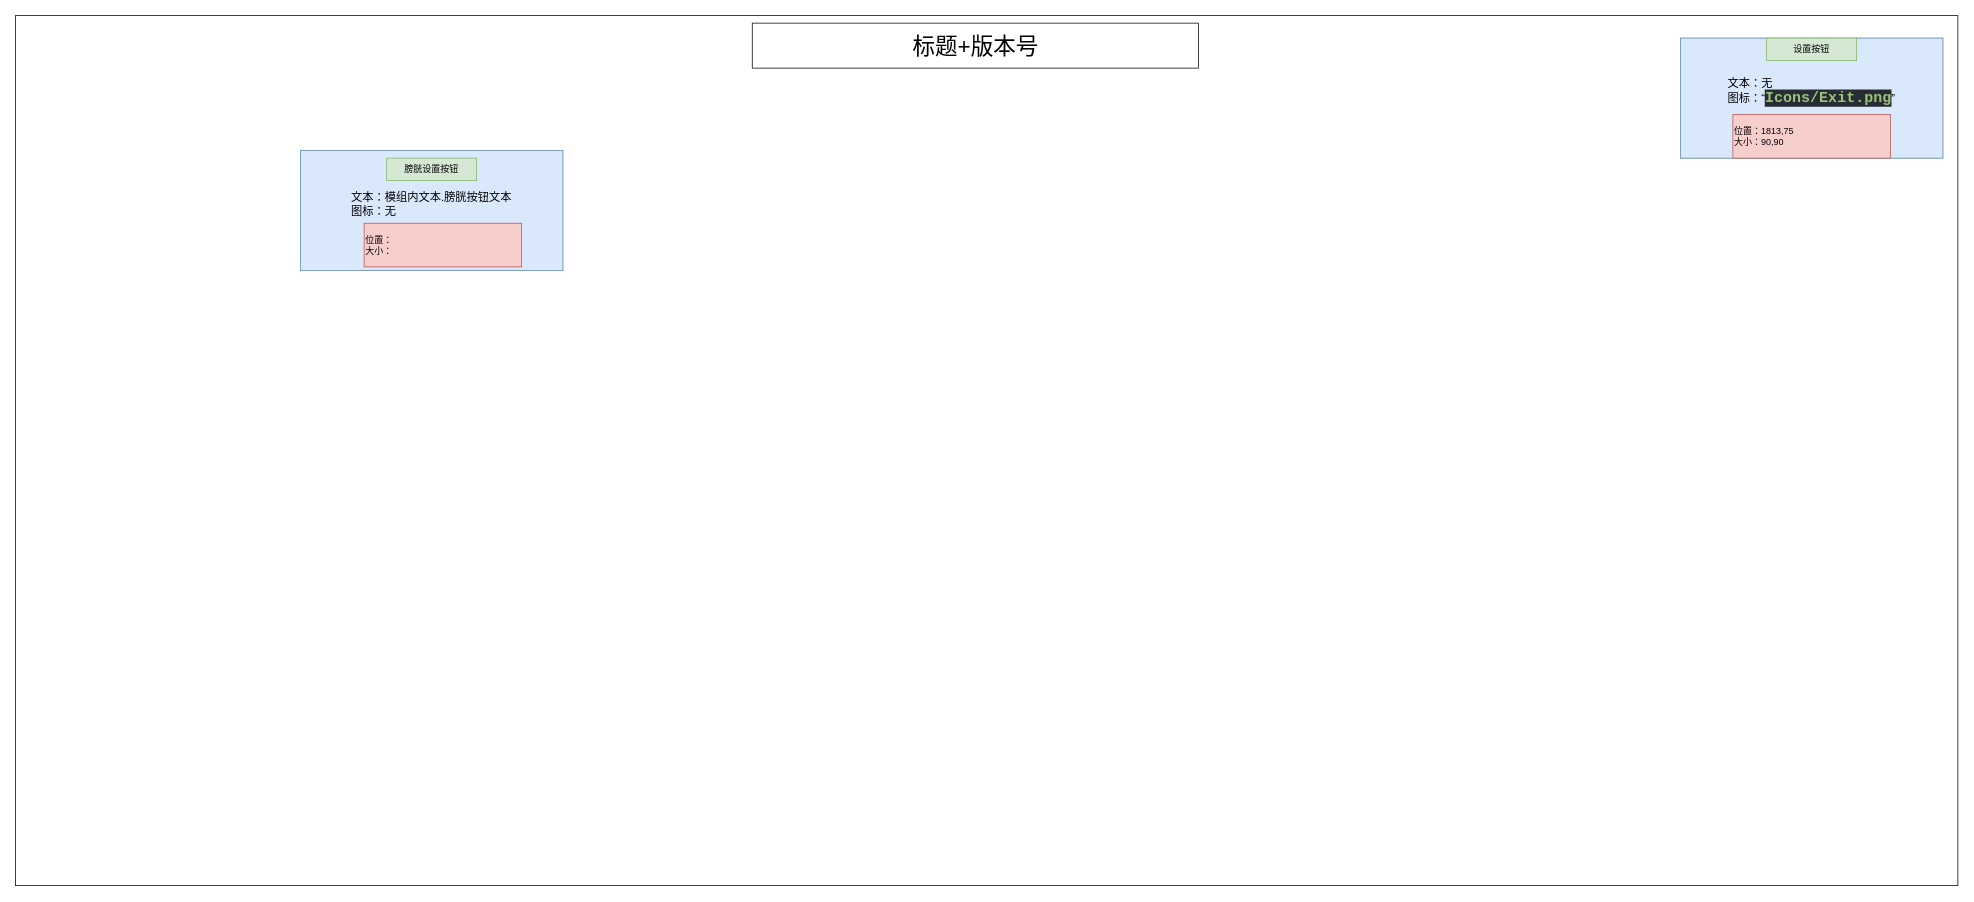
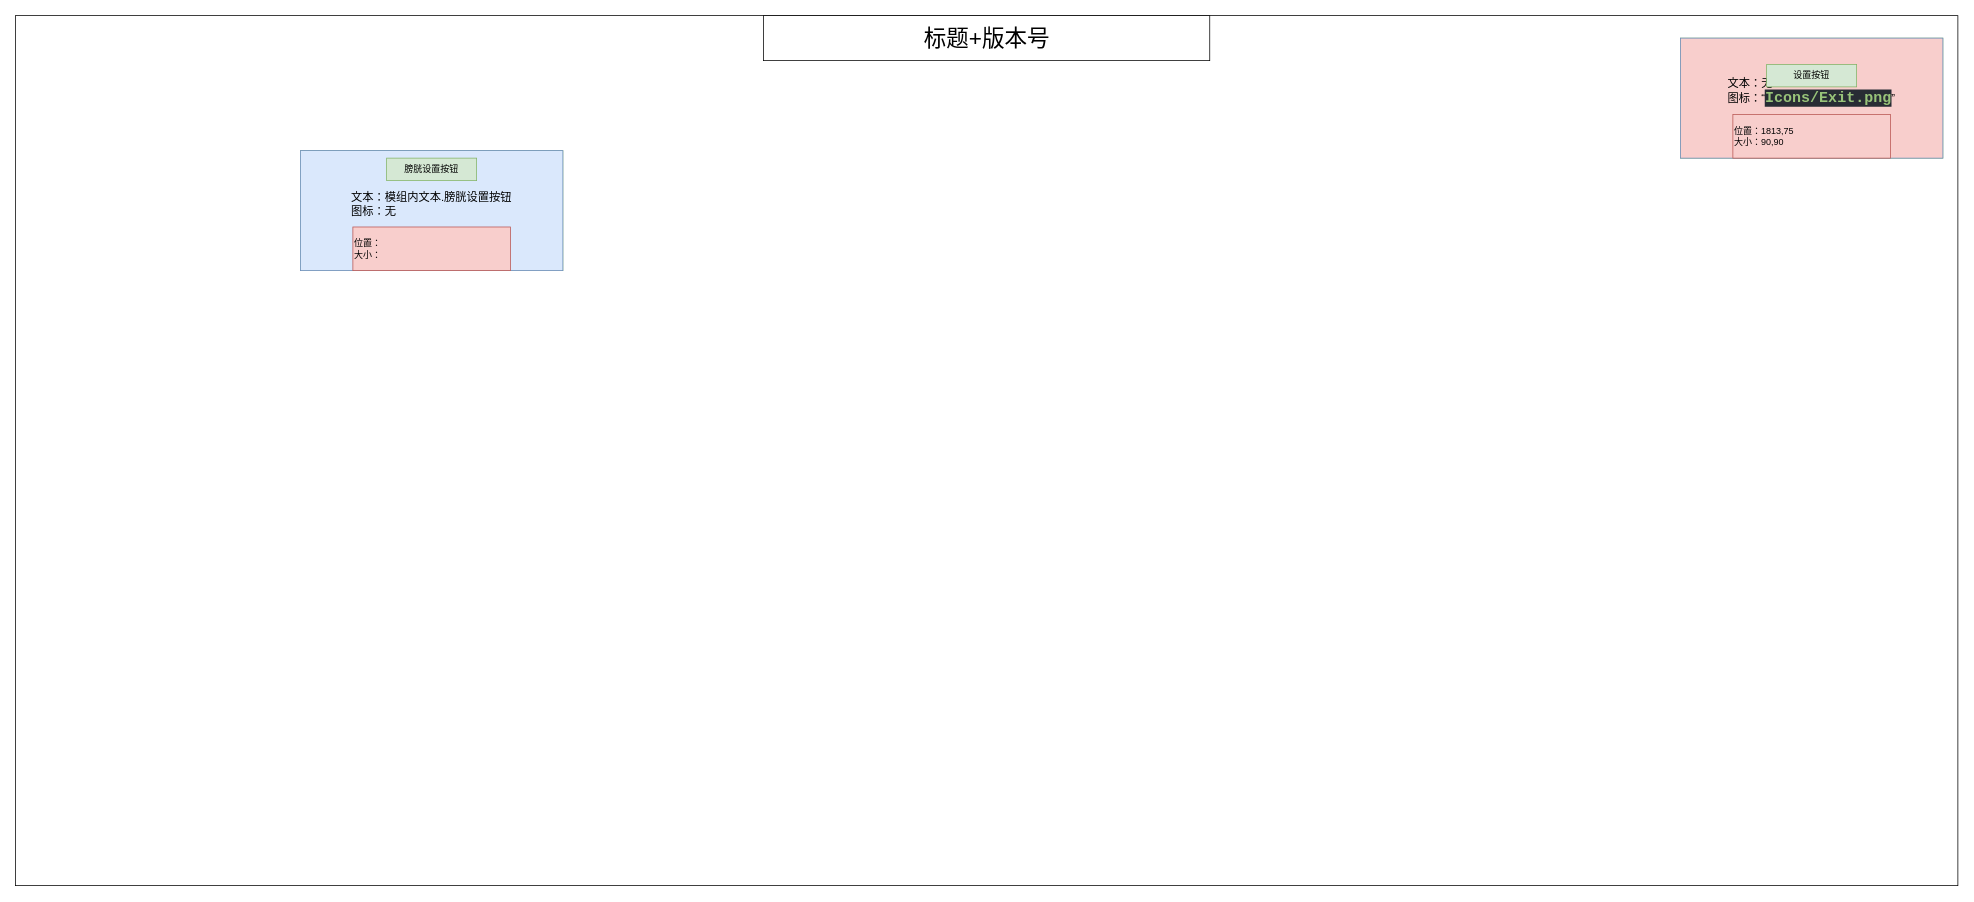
- <mxCell id="3" value="&lt;font style=&quot;font-size: 30px;&quot;&gt;标题+版本号&lt;/font&gt;" style="rounded=0;whiteSpace=wrap;html=1;" vertex="1" parent="1"><mxGeometry x="1002.5" y="30" width="595" height="60" as="geometry" /></mxCell>
+ <mxCell id="3" value="&lt;font style=&quot;font-size: 30px;&quot;&gt;标题+版本号&lt;/font&gt;" style="rounded=0;whiteSpace=wrap;html=1;" vertex="1" parent="1"><mxGeometry x="1017.5" y="20" width="595" height="60" as="geometry" /></mxCell>
- <mxCell id="11" value="设置按钮" style="rounded=0;whiteSpace=wrap;html=1;fillColor=#d5e8d4;strokeColor=#82b366;" vertex="1" parent="8"><mxGeometry x="115" width="120" height="30" as="geometry" /></mxCell>
+ <mxCell id="11" value="设置按钮" style="rounded=0;whiteSpace=wrap;html=1;fillColor=#d5e8d4;strokeColor=#82b366;" vertex="1" parent="8"><mxGeometry x="115" y="35" width="120" height="30" as="geometry" /></mxCell>
- <mxCell id="9" value="&lt;div style=&quot;text-align: left;&quot;&gt;&lt;span style=&quot;font-size: 15px; background-color: initial;&quot;&gt;文本：无&lt;/span&gt;&lt;/div&gt;&lt;div&gt;&lt;div style=&quot;text-align: left;&quot;&gt;&lt;span style=&quot;font-size: 15px; background-color: initial;&quot;&gt;图标：“&lt;/span&gt;&lt;span style=&quot;color: rgb(152, 195, 121); background-color: rgb(40, 44, 52); font-family: Consolas, &amp;quot;Courier New&amp;quot;, monospace; font-size: 20px; font-weight: bold; white-space: pre; text-align: center;&quot;&gt;Icons/Exit.png&lt;/span&gt;&lt;span style=&quot;background-color: initial; font-size: 15px;&quot;&gt;”&lt;/span&gt;&lt;/div&gt;&lt;div&gt;&lt;div style=&quot;text-align: left;&quot;&gt;&lt;font style=&quot;font-size: 15px;&quot;&gt;&lt;br&gt;&lt;/font&gt;&lt;/div&gt;&lt;/div&gt;&lt;/div&gt;" style="rounded=0;whiteSpace=wrap;html=1;fillColor=#dae8fc;strokeColor=#6c8ebf;" vertex="1" parent="8"><mxGeometry width="350" height="160" as="geometry" /></mxCell>
+ <mxCell id="9" value="&lt;div style=&quot;text-align: left;&quot;&gt;&lt;span style=&quot;font-size: 15px; background-color: initial;&quot;&gt;文本：无&lt;/span&gt;&lt;/div&gt;&lt;div&gt;&lt;div style=&quot;text-align: left;&quot;&gt;&lt;span style=&quot;font-size: 15px; background-color: initial;&quot;&gt;图标：“&lt;/span&gt;&lt;span style=&quot;color: rgb(152, 195, 121); background-color: rgb(40, 44, 52); font-family: Consolas, &amp;quot;Courier New&amp;quot;, monospace; font-size: 20px; font-weight: bold; white-space: pre; text-align: center;&quot;&gt;Icons/Exit.png&lt;/span&gt;&lt;span style=&quot;background-color: initial; font-size: 15px;&quot;&gt;”&lt;/span&gt;&lt;/div&gt;&lt;div&gt;&lt;div style=&quot;text-align: left;&quot;&gt;&lt;font style=&quot;font-size: 15px;&quot;&gt;&lt;br&gt;&lt;/font&gt;&lt;/div&gt;&lt;/div&gt;&lt;/div&gt;" style="rounded=0;whiteSpace=wrap;html=1;fillColor=#f8cecc;strokeColor=#6c8ebf;" vertex="1" parent="8"><mxGeometry width="350" height="160" as="geometry" /></mxCell>
- <mxCell id="5" value="&lt;div style=&quot;text-align: left;&quot;&gt;&lt;span style=&quot;font-size: 15px; background-color: initial;&quot;&gt;文本：模组内文本.膀胱按钮文本&lt;/span&gt;&lt;/div&gt;&lt;div&gt;&lt;div style=&quot;text-align: left;&quot;&gt;&lt;span style=&quot;font-size: 15px; background-color: initial;&quot;&gt;图标：无&lt;/span&gt;&lt;/div&gt;&lt;div&gt;&lt;div style=&quot;text-align: left;&quot;&gt;&lt;font style=&quot;font-size: 15px;&quot;&gt;&lt;br&gt;&lt;/font&gt;&lt;/div&gt;&lt;/div&gt;&lt;/div&gt;" style="rounded=0;whiteSpace=wrap;html=1;fillColor=#dae8fc;strokeColor=#6c8ebf;" vertex="1" parent="4"><mxGeometry width="350" height="160" as="geometry" /></mxCell>
+ <mxCell id="5" value="&lt;div style=&quot;text-align: left;&quot;&gt;&lt;span style=&quot;font-size: 15px; background-color: initial;&quot;&gt;文本：模组内文本.膀胱设置按钮&lt;/span&gt;&lt;/div&gt;&lt;div&gt;&lt;div style=&quot;text-align: left;&quot;&gt;&lt;span style=&quot;font-size: 15px; background-color: initial;&quot;&gt;图标：无&lt;/span&gt;&lt;/div&gt;&lt;div&gt;&lt;div style=&quot;text-align: left;&quot;&gt;&lt;font style=&quot;font-size: 15px;&quot;&gt;&lt;br&gt;&lt;/font&gt;&lt;/div&gt;&lt;/div&gt;&lt;/div&gt;" style="rounded=0;whiteSpace=wrap;html=1;fillColor=#dae8fc;strokeColor=#6c8ebf;" vertex="1" parent="4"><mxGeometry width="350" height="160" as="geometry" /></mxCell>
- <mxCell id="6" value="位置：&lt;br&gt;大小：" style="rounded=0;whiteSpace=wrap;html=1;fillColor=#f8cecc;strokeColor=#b85450;align=left;" vertex="1" parent="4"><mxGeometry x="85" y="96.818" width="210" height="58.182" as="geometry" /></mxCell>
+ <mxCell id="6" value="位置：&lt;br&gt;大小：" style="rounded=0;whiteSpace=wrap;html=1;fillColor=#f8cecc;strokeColor=#b85450;align=left;" vertex="1" parent="4"><mxGeometry x="70" y="101.818" width="210" height="58.182" as="geometry" /></mxCell>
